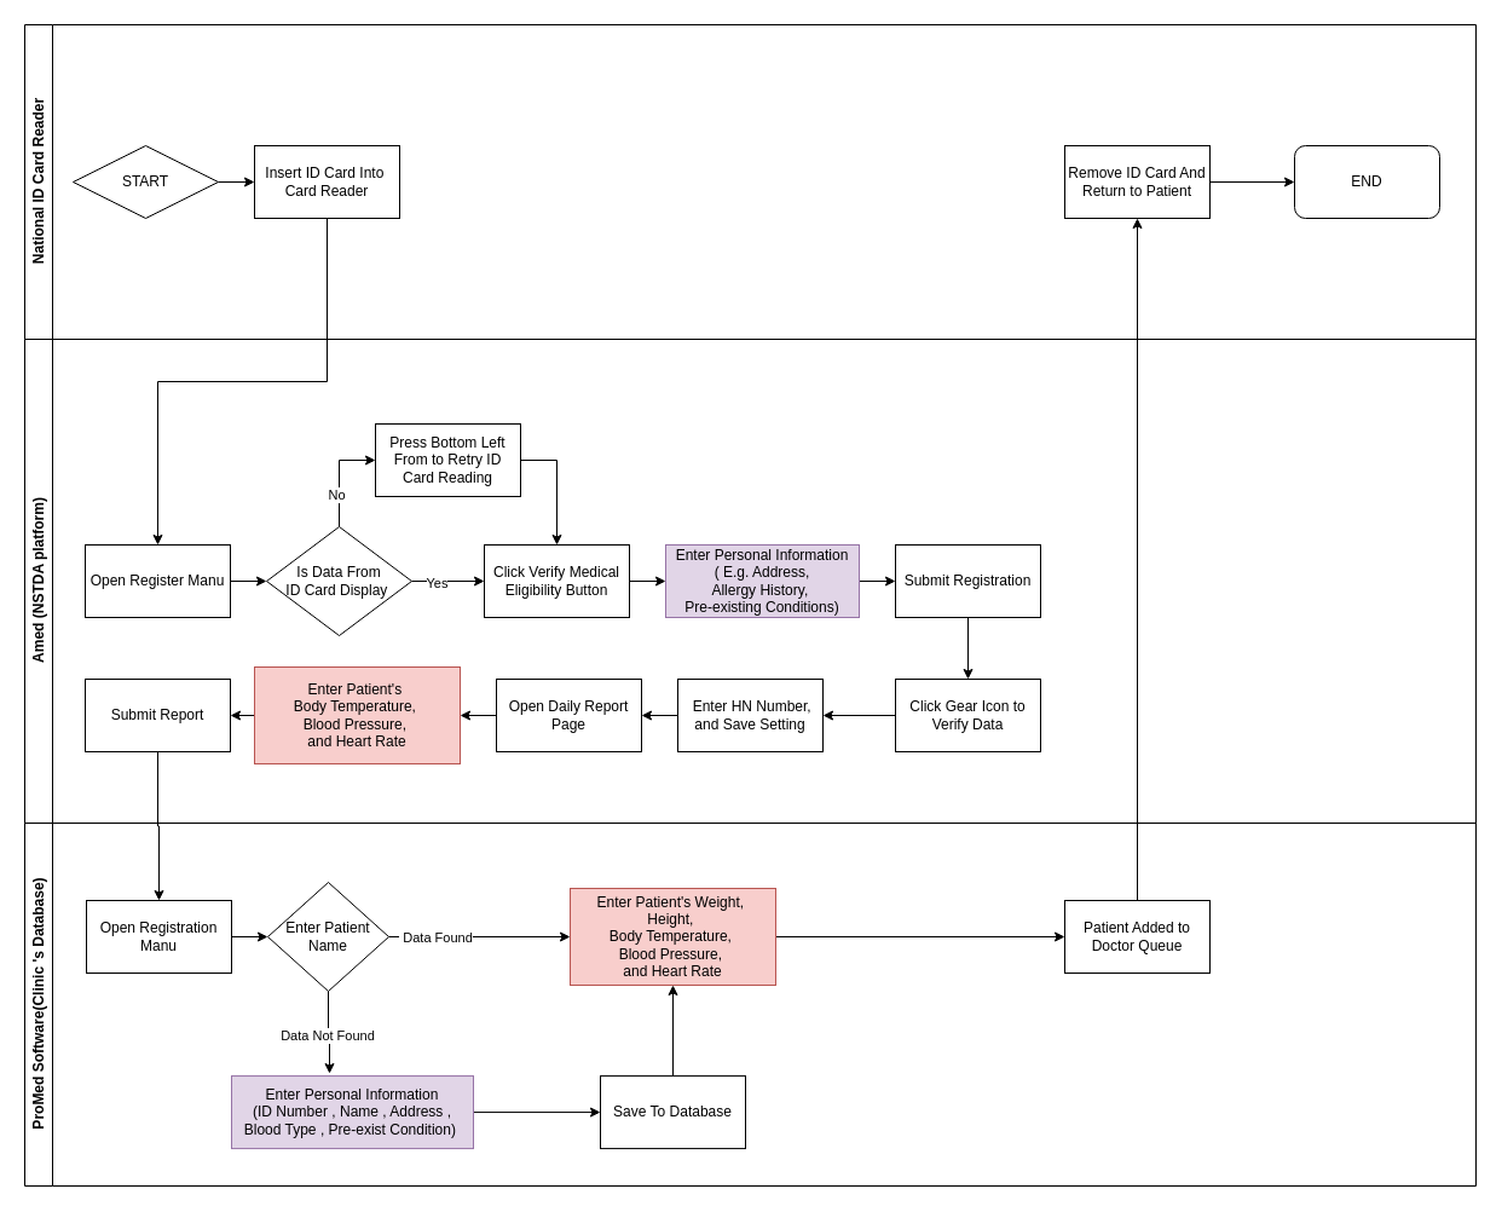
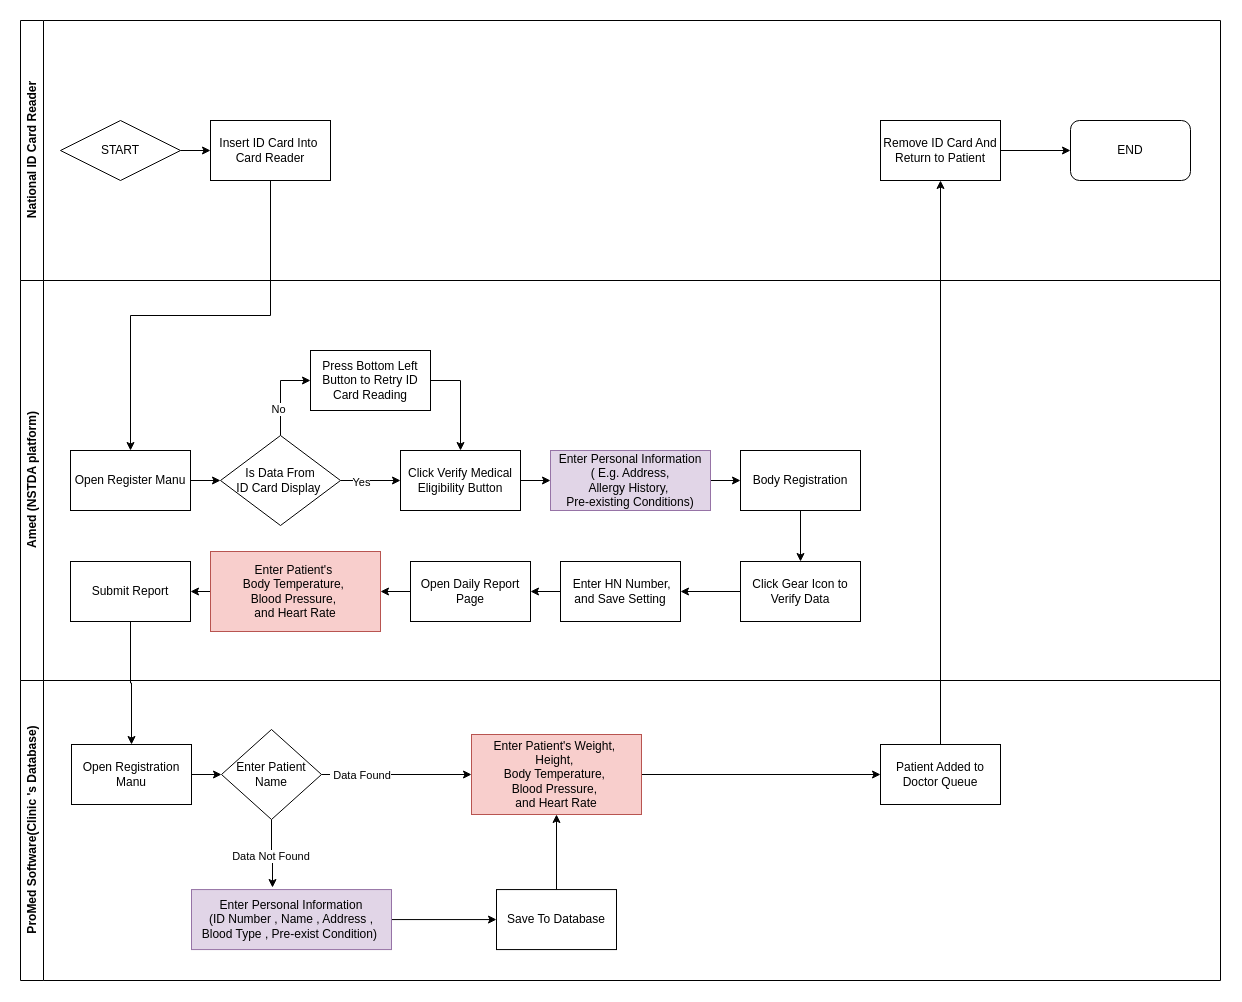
- <mxCell id="28" value="Press Bottom Left From to Retry ID Card Reading" style="rounded=0;whiteSpace=wrap;html=1;" vertex="1" parent="17"><mxGeometry x="290" y="70" width="120" height="60" as="geometry" /></mxCell>
+ <mxCell id="28" value="Press Bottom Left Button to Retry ID Card Reading" style="rounded=0;whiteSpace=wrap;html=1;" vertex="1" parent="17"><mxGeometry x="290" y="70" width="120" height="60" as="geometry" /></mxCell>
- <mxCell id="32" value="Submit Registration" style="rounded=0;whiteSpace=wrap;html=1;" vertex="1" parent="17"><mxGeometry x="720" y="170" width="120" height="60" as="geometry" /></mxCell>
+ <mxCell id="32" value="Body Registration" style="rounded=0;whiteSpace=wrap;html=1;" vertex="1" parent="17"><mxGeometry x="720" y="170" width="120" height="60" as="geometry" /></mxCell>
